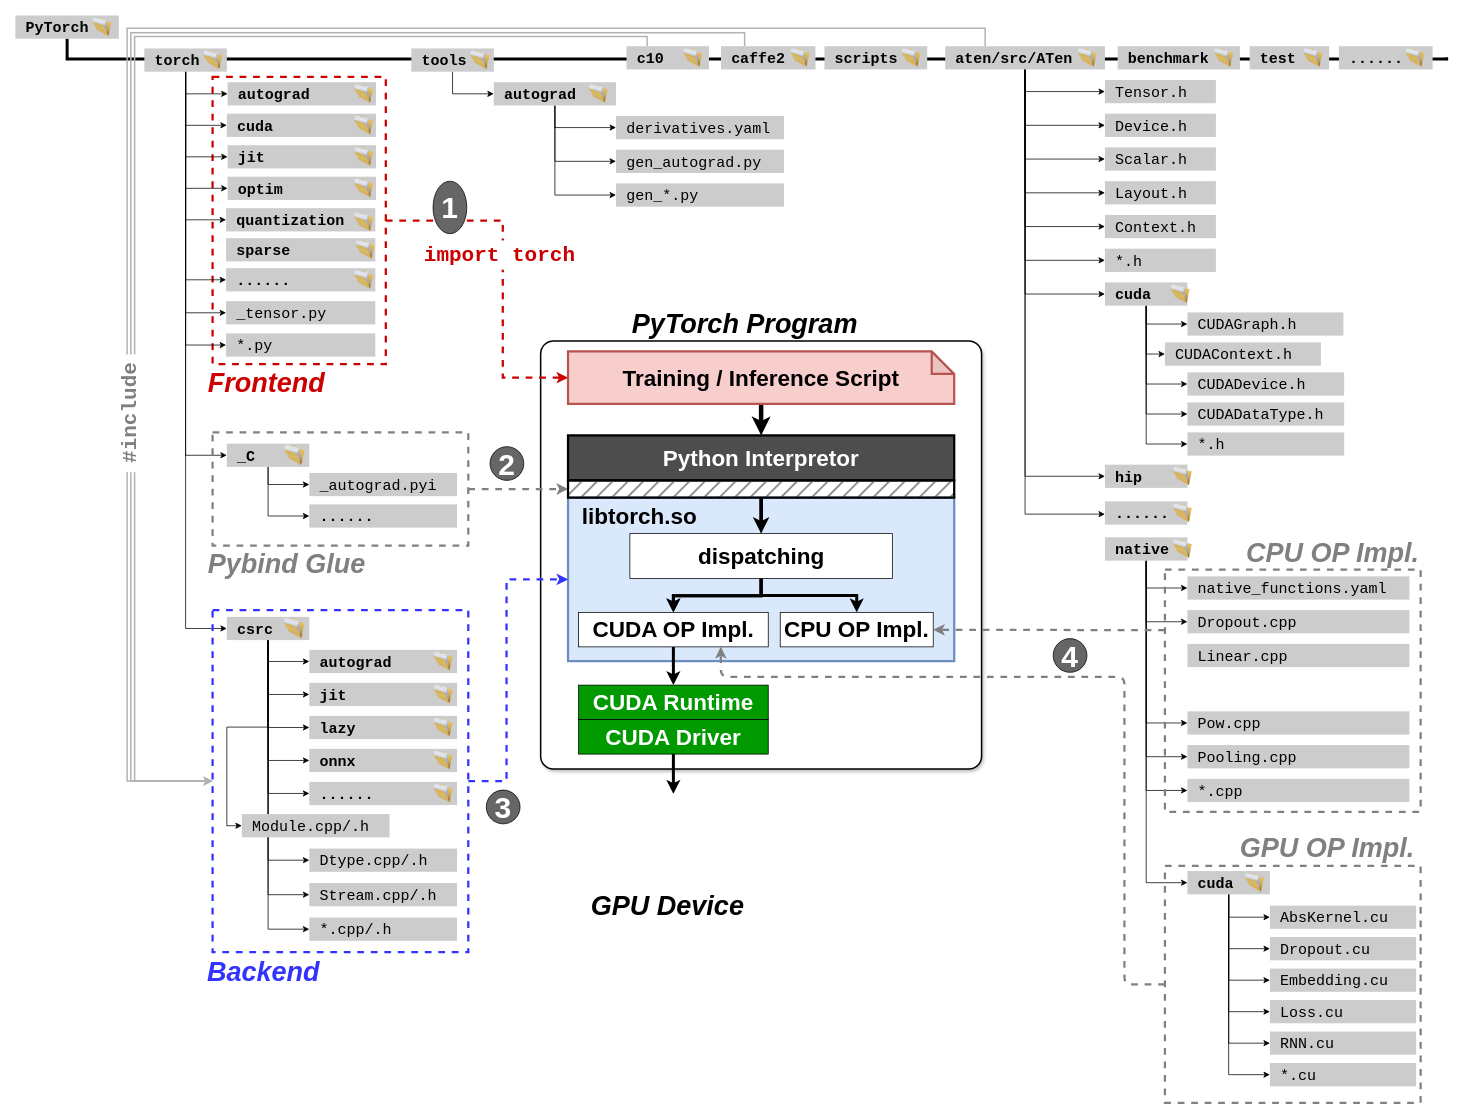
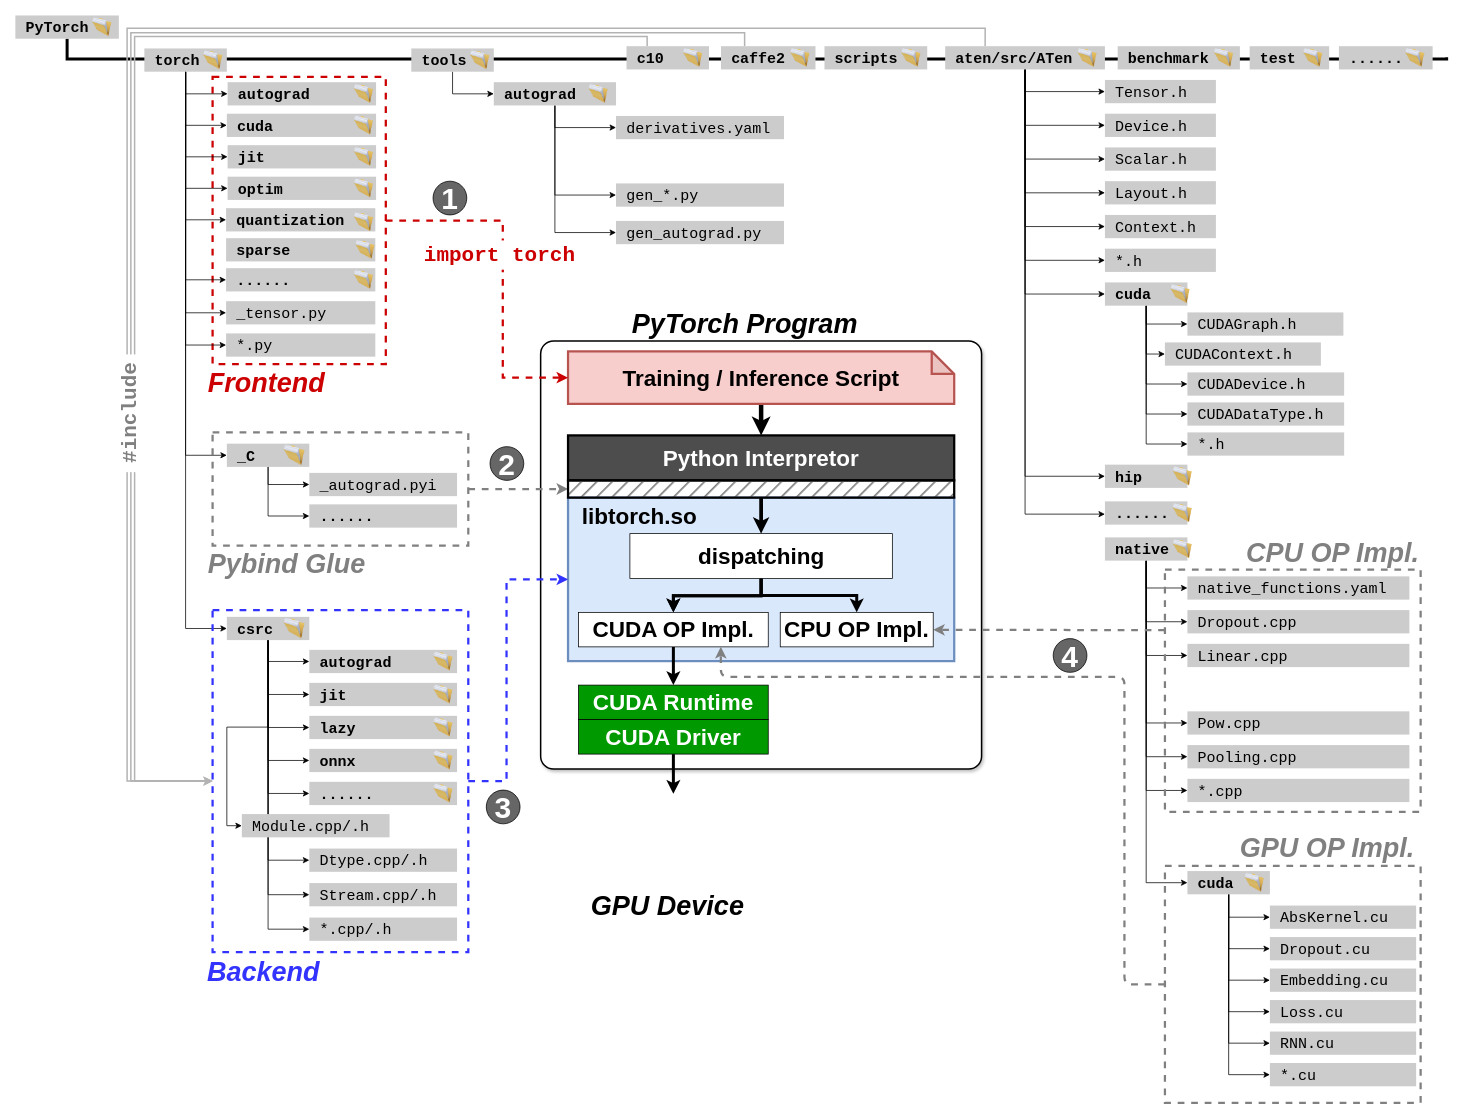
- <mxCell id="137" value="&lt;font face=&quot;Courier New&quot;&gt;gen_autograd.py&lt;/font&gt;" style="rounded=0;whiteSpace=wrap;html=1;fontSize=20;align=left;spacingLeft=12;fillColor=#CCCCCC;strokeColor=none;" vertex="1" parent="1"><mxGeometry x="821" y="199" width="224" height="31" as="geometry" /></mxCell>
+ <mxCell id="137" value="&lt;font face=&quot;Courier New&quot;&gt;gen_autograd.py&lt;/font&gt;" style="rounded=0;whiteSpace=wrap;html=1;fontSize=20;align=left;spacingLeft=12;fillColor=#CCCCCC;strokeColor=none;" vertex="1" parent="1"><mxGeometry x="821" y="294" width="224" height="31" as="geometry" /></mxCell>
- <mxCell id="190" value="&lt;font style=&quot;font-size: 40px;&quot;&gt;&lt;b style=&quot;font-size: 40px;&quot;&gt;1&lt;/b&gt;&lt;/font&gt;" style="ellipse;whiteSpace=wrap;html=1;aspect=fixed;fillColor=#666666;fontColor=#FFFFFF;fontSize=40;" vertex="1" parent="1"><mxGeometry x="577" y="241" width="45" height="70" as="geometry" /></mxCell>
+ <mxCell id="190" value="&lt;font style=&quot;font-size: 40px;&quot;&gt;&lt;b style=&quot;font-size: 40px;&quot;&gt;1&lt;/b&gt;&lt;/font&gt;" style="ellipse;whiteSpace=wrap;html=1;aspect=fixed;fillColor=#666666;fontColor=#FFFFFF;fontSize=40;" vertex="1" parent="1"><mxGeometry x="577" y="241" width="45" height="45" as="geometry" /></mxCell>
+ <mxCell id="101" style="edgeStyle=orthogonalEdgeStyle;rounded=0;orthogonalLoop=1;jettySize=auto;html=1;entryX=0;entryY=0.5;entryDx=0;entryDy=0;" edge="1" parent="1" source="106" target="110"><mxGeometry relative="1" as="geometry" /></mxCell>
